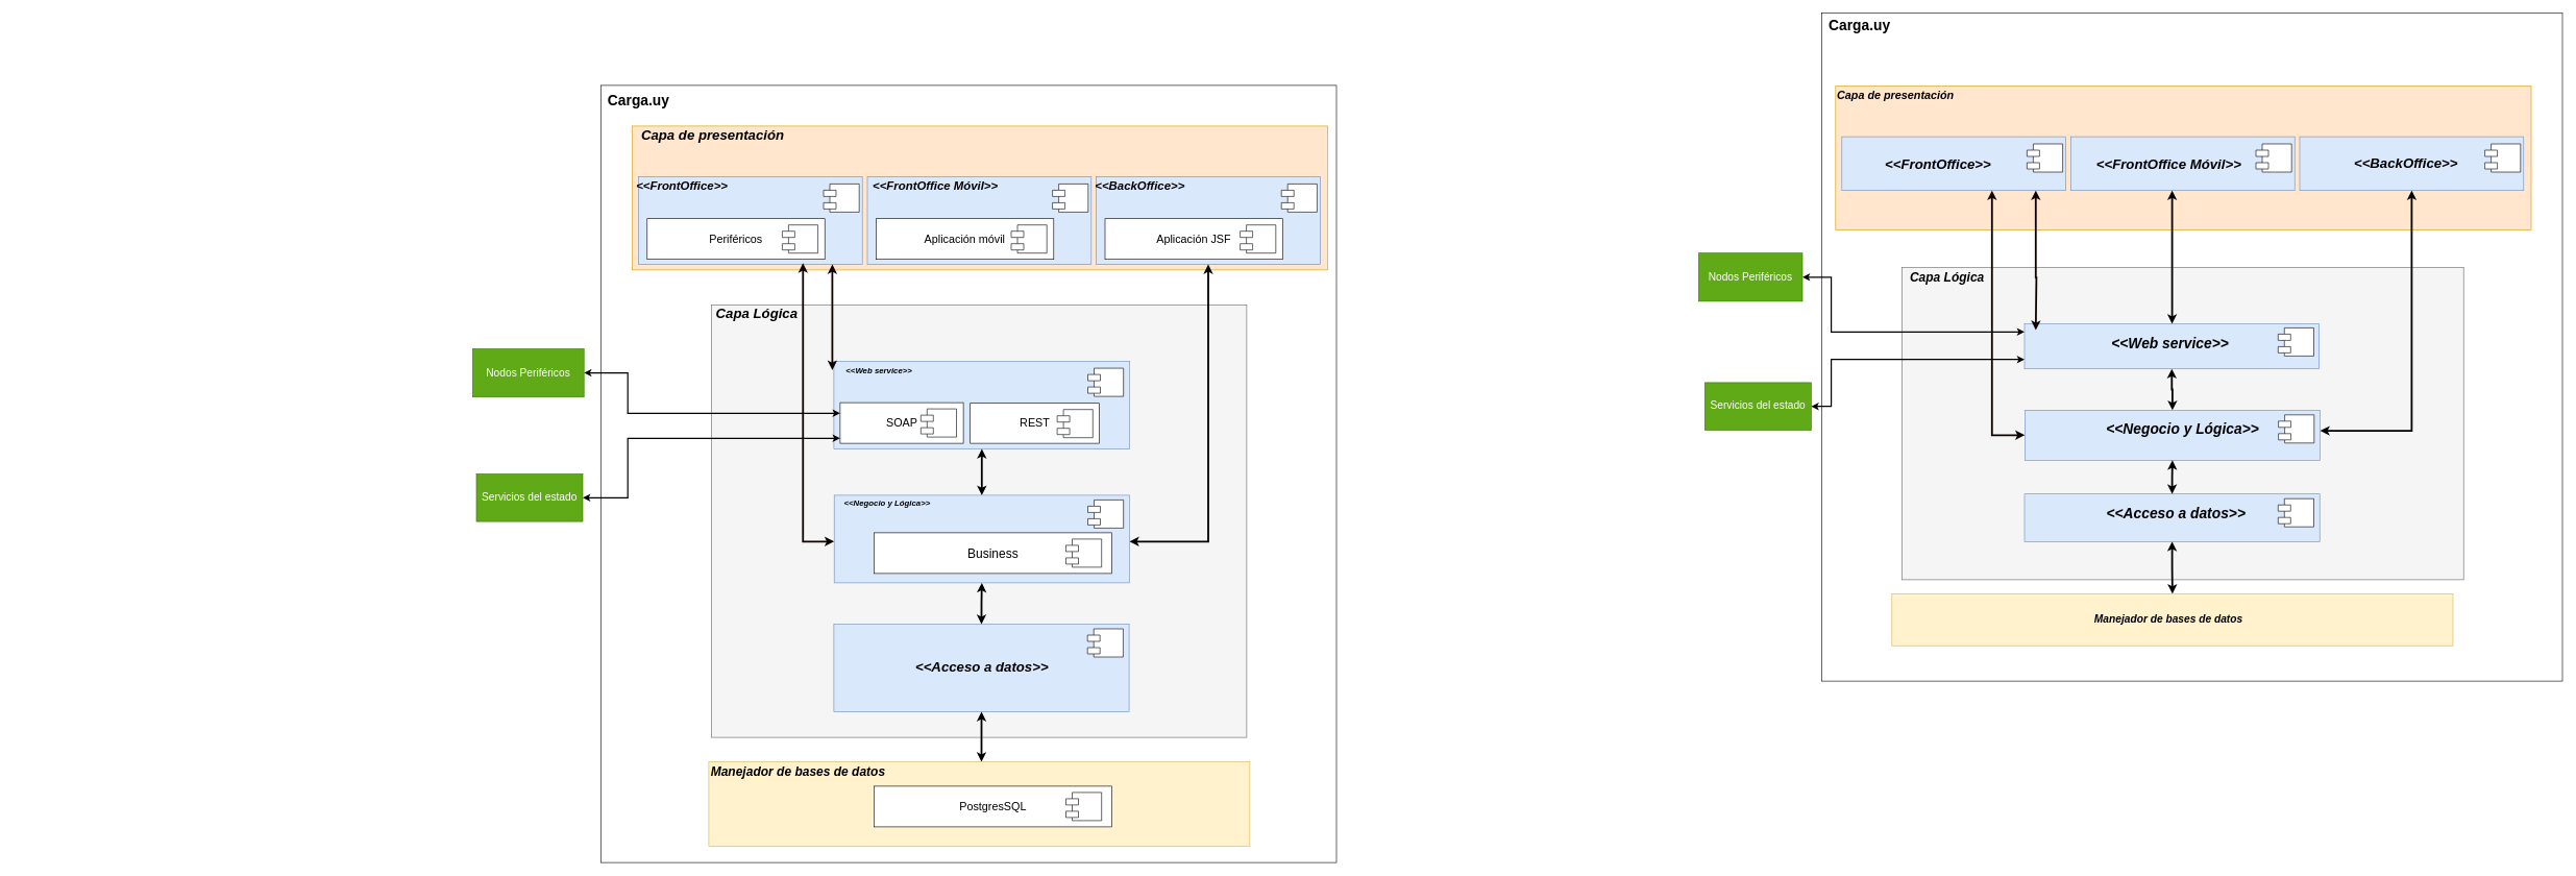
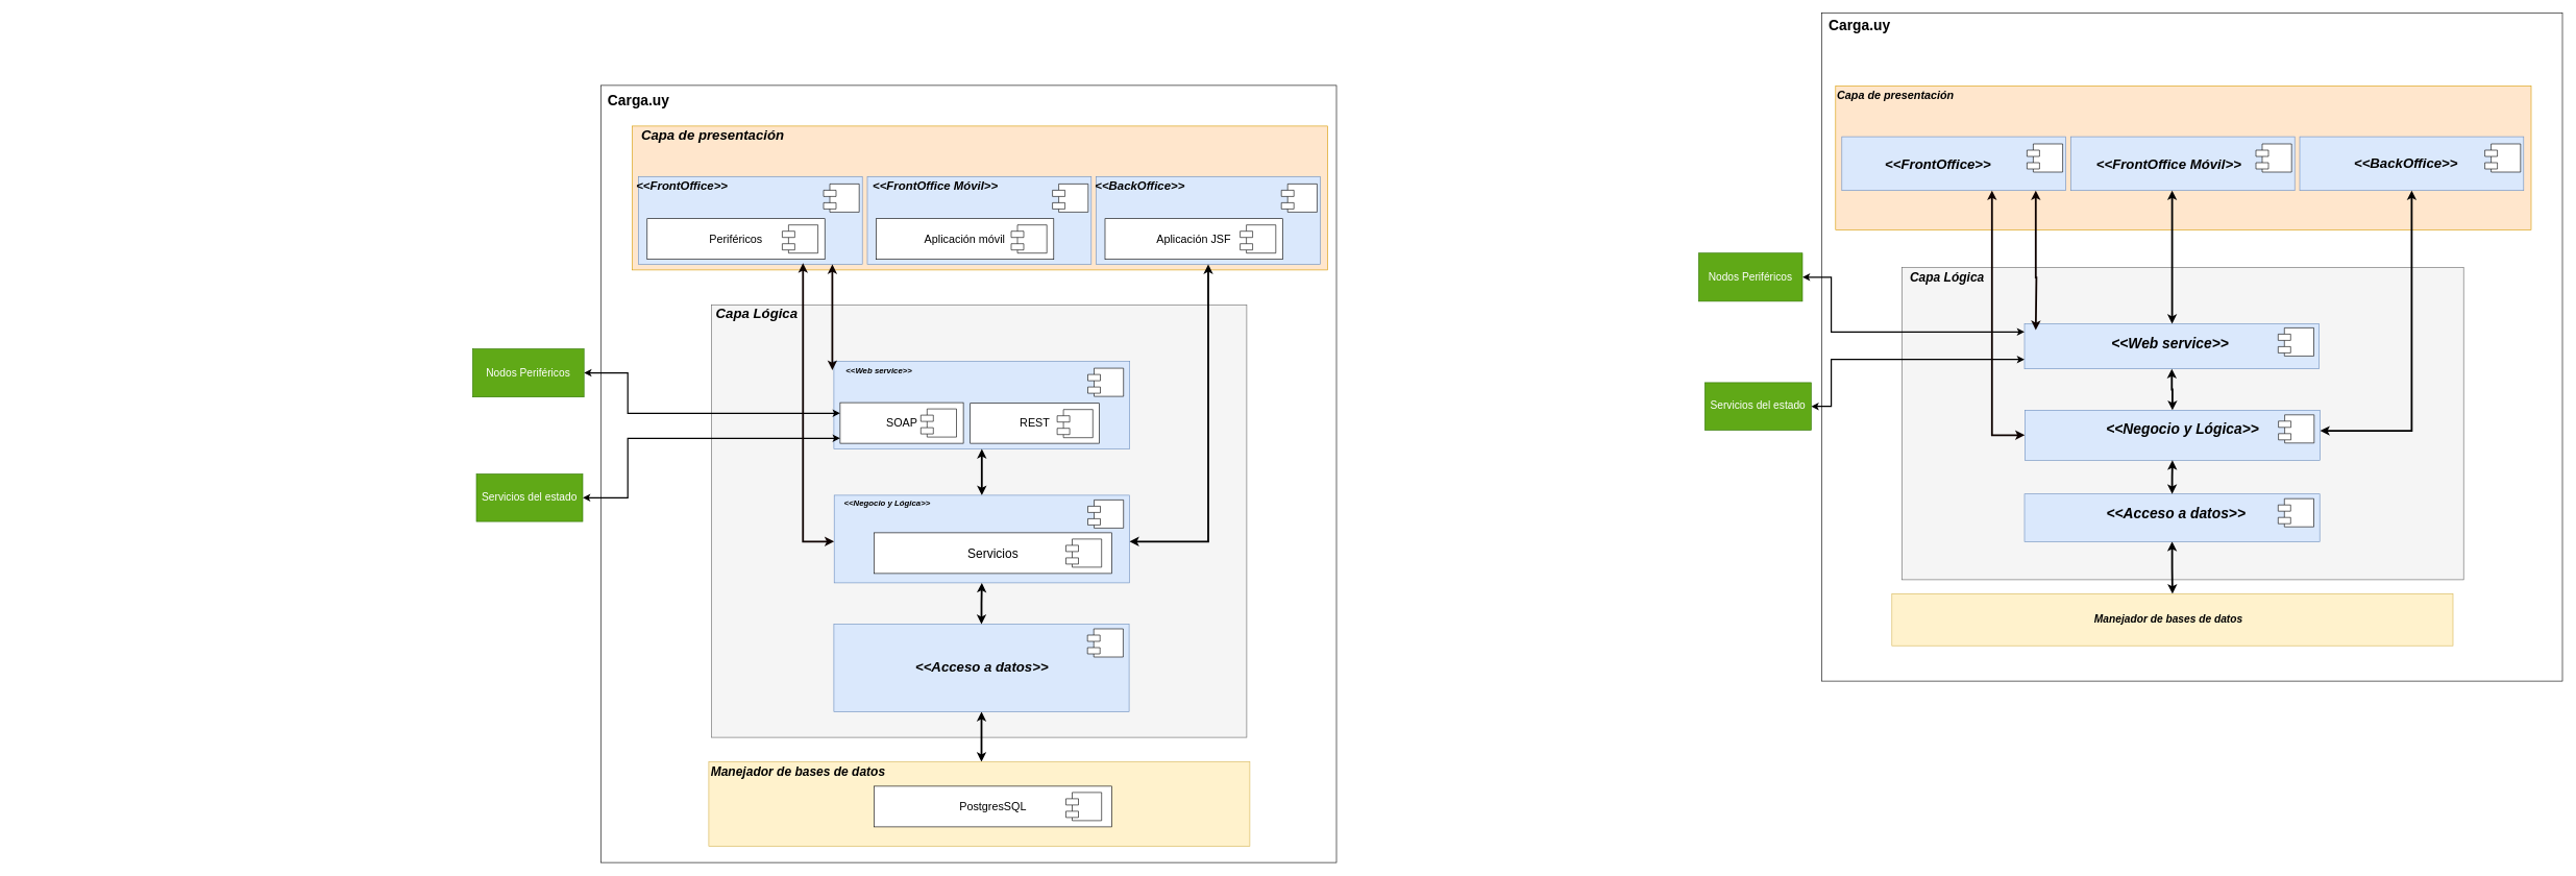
- <mxCell id="40" value="&lt;font style=&quot;font-size: 20px;&quot;&gt;Business&lt;/font&gt;" style="rounded=0;whiteSpace=wrap;html=1;fontSize=20;" vertex="1" parent="1"><mxGeometry x="1396.5" y="851" width="380" height="65" as="geometry" /></mxCell>
+ <mxCell id="40" value="&lt;font style=&quot;font-size: 20px;&quot;&gt;Servicios&lt;/font&gt;" style="rounded=0;whiteSpace=wrap;html=1;fontSize=20;" vertex="1" parent="1"><mxGeometry x="1396.5" y="851" width="380" height="65" as="geometry" /></mxCell>
